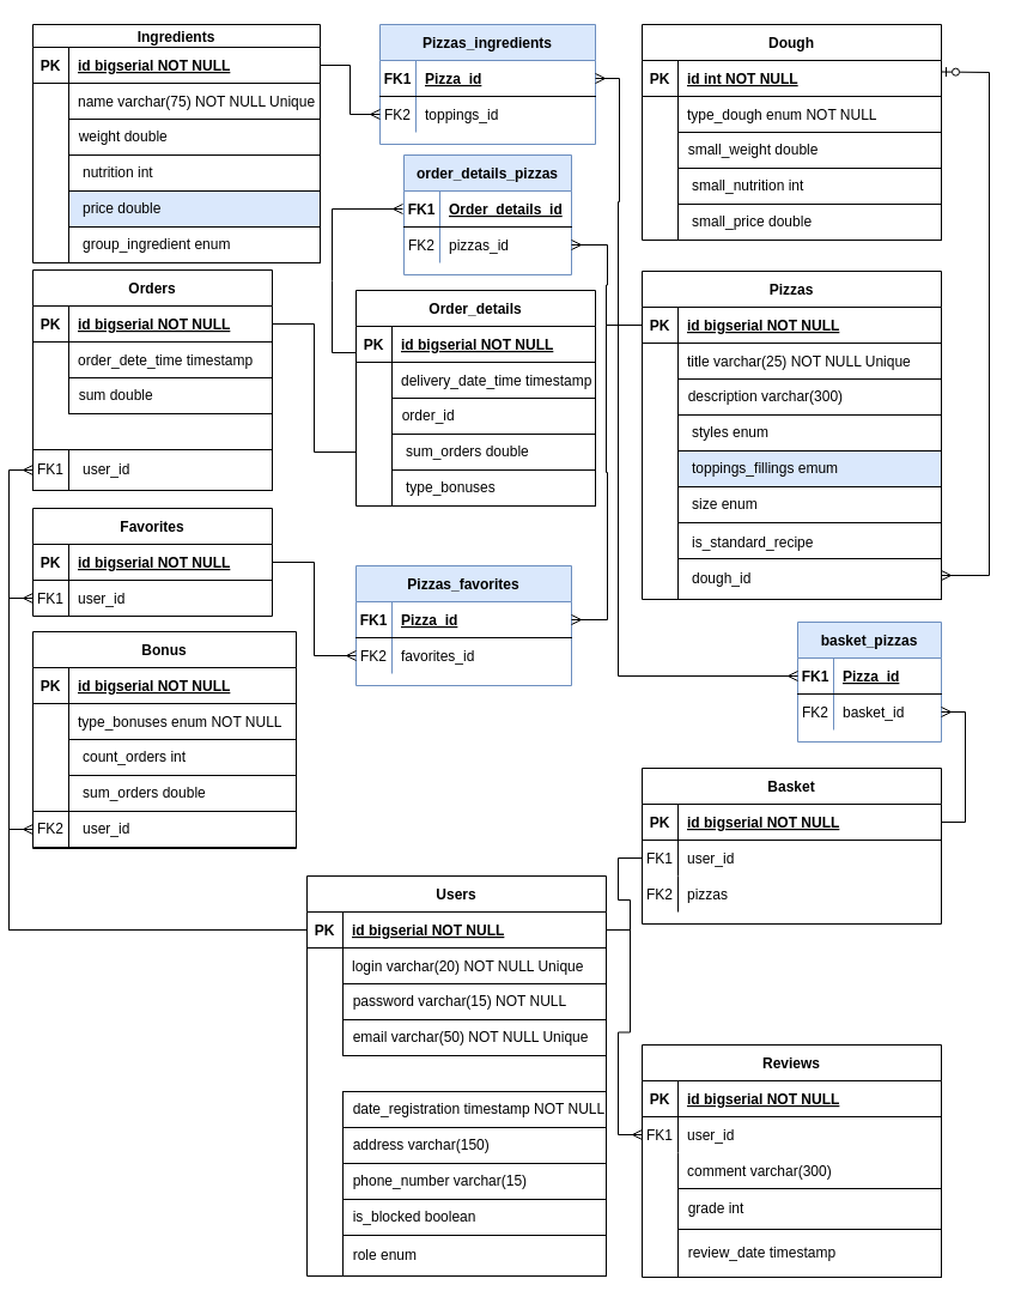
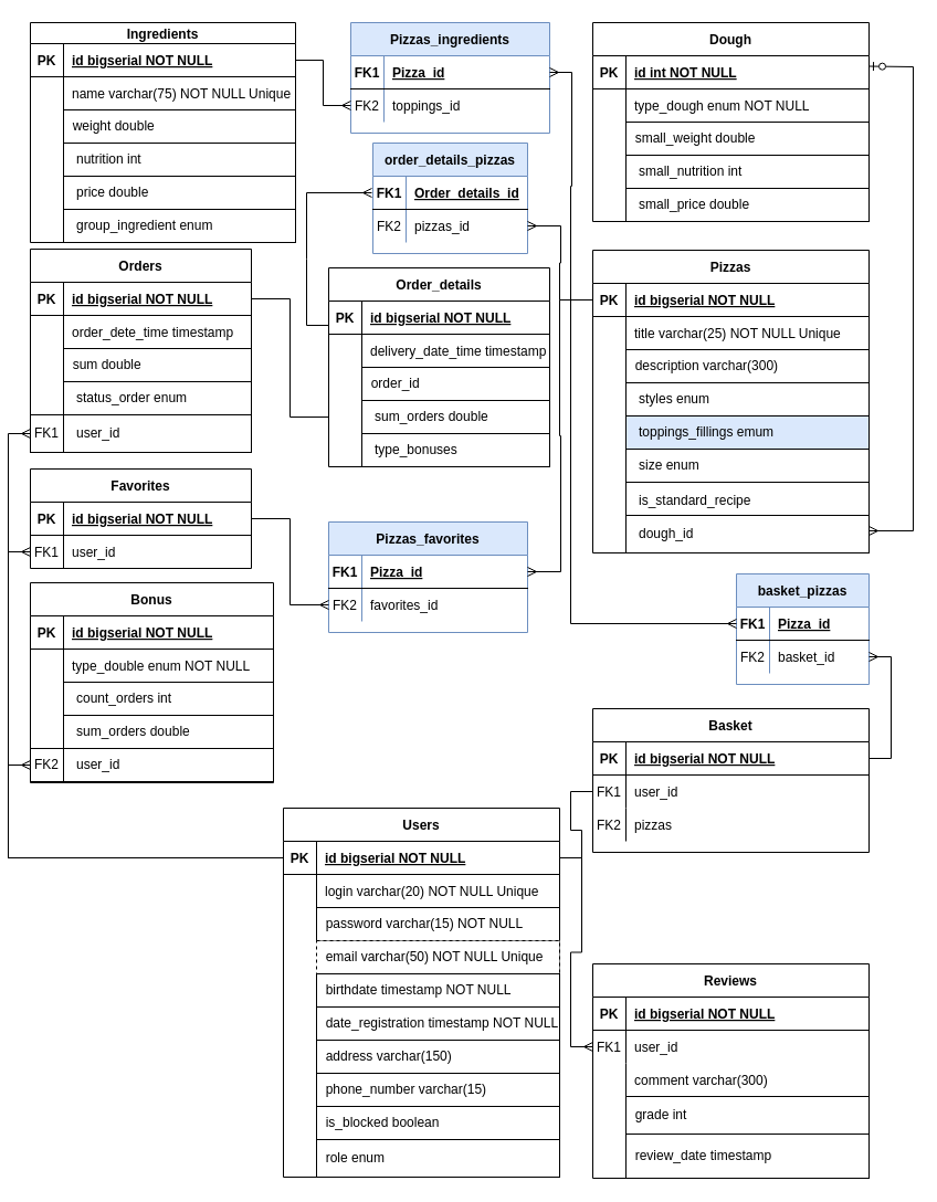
- <mxCell id="67" value="&amp;nbsp; &amp;nbsp;price double" style="rounded=0;whiteSpace=wrap;html=1;align=left;fillColor=#dae8fc;" vertex="1" parent="1"><mxGeometry x="50" y="159" width="210" height="30" as="geometry" /></mxCell>
+ <mxCell id="67" value="&amp;nbsp; &amp;nbsp;price double" style="rounded=0;whiteSpace=wrap;html=1;align=left;" vertex="1" parent="1"><mxGeometry x="50" y="159" width="210" height="30" as="geometry" /></mxCell>
+ <mxCell id="118" value="&amp;nbsp; &amp;nbsp;status_order enum" style="rounded=0;whiteSpace=wrap;html=1;align=left;" vertex="1" parent="1"><mxGeometry x="50" y="345" width="170" height="30" as="geometry" /></mxCell>
- <mxCell id="96" value="type_bonuses enum NOT NULL " style="shape=partialRectangle;overflow=hidden;connectable=1;fillColor=none;top=0;left=0;bottom=0;right=0;align=left;spacingLeft=6;movable=1;resizable=1;rotatable=1;deletable=1;editable=1;locked=0;" vertex="1" parent="94"><mxGeometry x="30" width="190" height="30" as="geometry"><mxRectangle width="190" height="30" as="alternateBounds" /></mxGeometry></mxCell>
+ <mxCell id="96" value="type_double enum NOT NULL " style="shape=partialRectangle;overflow=hidden;connectable=1;fillColor=none;top=0;left=0;bottom=0;right=0;align=left;spacingLeft=6;movable=1;resizable=1;rotatable=1;deletable=1;editable=1;locked=0;" vertex="1" parent="94"><mxGeometry x="30" width="190" height="30" as="geometry"><mxRectangle width="190" height="30" as="alternateBounds" /></mxGeometry></mxCell>
- <mxCell id="30" value="&amp;nbsp; email varchar(50) NOT NULL Unique" style="rounded=0;whiteSpace=wrap;html=1;align=left;" vertex="1" parent="1"><mxGeometry x="279" y="851" width="220" height="30" as="geometry" /></mxCell>
+ <mxCell id="30" value="&amp;nbsp; email varchar(50) NOT NULL Unique" style="rounded=0;whiteSpace=wrap;html=1;align=left;dashed=1;" vertex="1" parent="1"><mxGeometry x="279" y="851" width="220" height="30" as="geometry" /></mxCell>
+ <mxCell id="31" value="&amp;nbsp; birthdate timestamp NOT NULL" style="rounded=0;whiteSpace=wrap;html=1;align=left;" vertex="1" parent="1"><mxGeometry x="279" y="881" width="220" height="30" as="geometry" /></mxCell>
